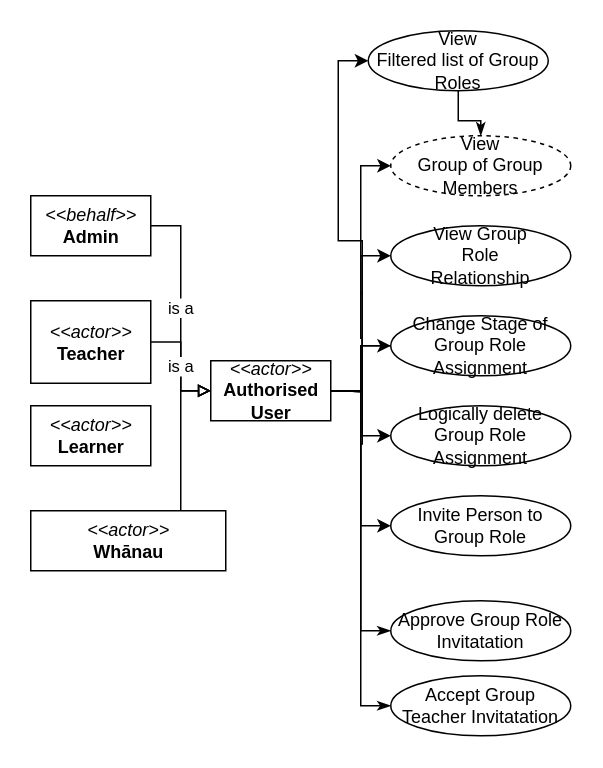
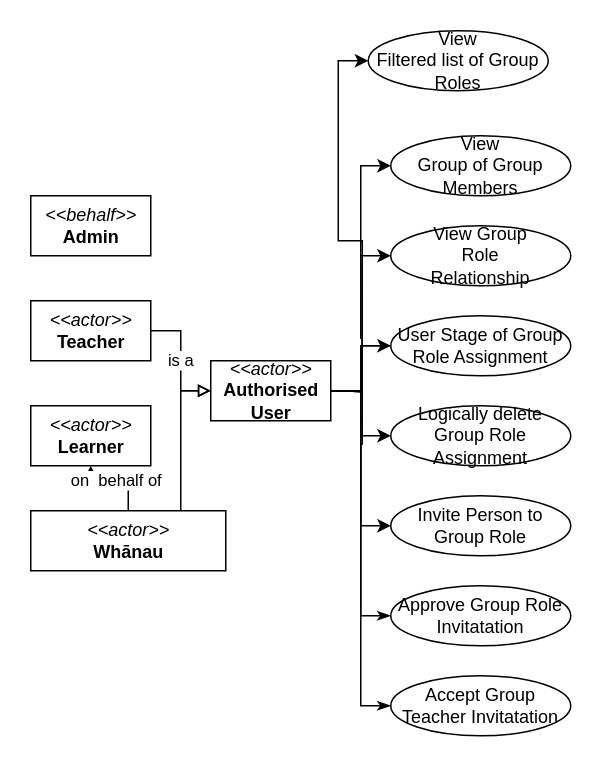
- <mxCell id="11" style="edgeStyle=orthogonalEdgeStyle;rounded=0;orthogonalLoop=1;jettySize=auto;html=1;entryX=0.5;entryY=0;entryDx=0;entryDy=0;fontColor=default;endArrow=classicThin;endFill=1;" parent="1" source="12" target="10" edge="1"><mxGeometry relative="1" as="geometry" /></mxCell>
- <mxCell id="10" value="View&lt;br&gt;Group of Group Members" style="ellipse;whiteSpace=wrap;html=1;dashed=1;" parent="1" vertex="1"><mxGeometry x="260" y="90" width="120" height="40" as="geometry" /></mxCell>
+ <mxCell id="10" value="View&lt;br&gt;Group of Group Members" style="ellipse;whiteSpace=wrap;html=1;" parent="1" vertex="1"><mxGeometry x="260" y="90" width="120" height="40" as="geometry" /></mxCell>
- <mxCell id="16" value="is a" style="edgeStyle=orthogonalEdgeStyle;rounded=0;orthogonalLoop=1;jettySize=auto;html=1;entryX=0;entryY=0.5;entryDx=0;entryDy=0;fontColor=default;endArrow=block;endFill=0;" parent="1" source="17" target="9" edge="1"><mxGeometry relative="1" as="geometry" /></mxCell>
- <mxCell id="19" value="&lt;i&gt;&amp;lt;&amp;lt;actor&amp;gt;&amp;gt;&lt;br&gt;&lt;/i&gt;&lt;b&gt;Teacher&lt;/b&gt;" style="text;html=1;align=center;verticalAlign=middle;dashed=0;fillColor=#ffffff;strokeColor=#000000;" parent="1" vertex="1"><mxGeometry x="20" y="200" width="80" height="55" as="geometry" /></mxCell>
+ <mxCell id="19" value="&lt;i&gt;&amp;lt;&amp;lt;actor&amp;gt;&amp;gt;&lt;br&gt;&lt;/i&gt;&lt;b&gt;Teacher&lt;/b&gt;" style="text;html=1;align=center;verticalAlign=middle;dashed=0;fillColor=#ffffff;strokeColor=#000000;" parent="1" vertex="1"><mxGeometry x="20" y="200" width="80" height="40" as="geometry" /></mxCell>
- <mxCell id="15" value="Change Stage of Group Role Assignment" style="ellipse;whiteSpace=wrap;html=1;fontColor=default;strokeColor=default;" parent="1" vertex="1"><mxGeometry x="260" y="210" width="120" height="40" as="geometry" /></mxCell>
+ <mxCell id="15" value="User Stage of Group Role Assignment" style="ellipse;whiteSpace=wrap;html=1;fontColor=default;strokeColor=default;" parent="1" vertex="1"><mxGeometry x="260" y="210" width="120" height="40" as="geometry" /></mxCell>
+ <mxCell id="24" value="on&amp;nbsp; behalf of" style="edgeStyle=orthogonalEdgeStyle;rounded=0;orthogonalLoop=1;jettySize=auto;html=1;entryX=0.5;entryY=1;entryDx=0;entryDy=0;" parent="1" source="26" target="23" edge="1"><mxGeometry relative="1" as="geometry" /></mxCell>
- <mxCell id="22" value="Approve Group Role Invitatation" style="ellipse;whiteSpace=wrap;html=1;fontColor=default;strokeColor=default;" parent="1" vertex="1"><mxGeometry x="260" y="400" width="120" height="40" as="geometry" /></mxCell>
+ <mxCell id="22" value="Approve Group Role Invitatation" style="ellipse;whiteSpace=wrap;html=1;fontColor=default;strokeColor=default;" parent="1" vertex="1"><mxGeometry x="260" y="390" width="120" height="40" as="geometry" /></mxCell>
